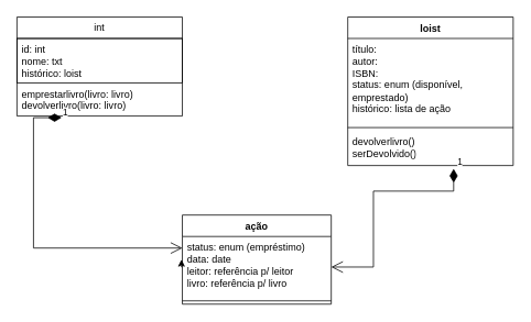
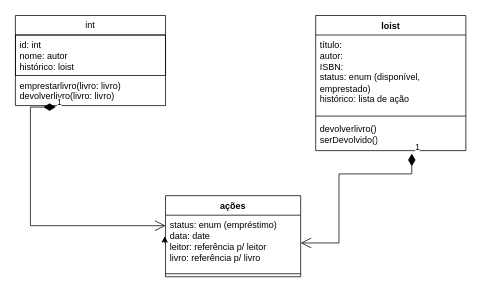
- <mxCell id="3" value="id: int&lt;br&gt;nome: txt&lt;br&gt;histórico: loist&lt;br&gt;" style="text;strokeColor=default;fillColor=none;align=left;verticalAlign=top;spacingLeft=4;spacingRight=4;overflow=hidden;rotatable=0;points=[[0,0.5],[1,0.5]];portConstraint=eastwest;whiteSpace=wrap;html=1;" vertex="1" parent="2"><mxGeometry y="26" width="200" height="54" as="geometry" /></mxCell>
+ <mxCell id="3" value="id: int&lt;br&gt;nome: autor&lt;br&gt;histórico: loist&lt;br&gt;" style="text;strokeColor=default;fillColor=none;align=left;verticalAlign=top;spacingLeft=4;spacingRight=4;overflow=hidden;rotatable=0;points=[[0,0.5],[1,0.5]];portConstraint=eastwest;whiteSpace=wrap;html=1;" vertex="1" parent="2"><mxGeometry y="26" width="200" height="54" as="geometry" /></mxCell>
- <mxCell id="5" value="ação" style="swimlane;fontStyle=1;align=center;verticalAlign=top;childLayout=stackLayout;horizontal=1;startSize=26;horizontalStack=0;resizeParent=1;resizeParentMax=0;resizeLast=0;collapsible=1;marginBottom=0;whiteSpace=wrap;html=1;" vertex="1" parent="1"><mxGeometry x="220" y="260" width="180" height="108" as="geometry" /></mxCell>
+ <mxCell id="5" value="ações" style="swimlane;fontStyle=1;align=center;verticalAlign=top;childLayout=stackLayout;horizontal=1;startSize=26;horizontalStack=0;resizeParent=1;resizeParentMax=0;resizeLast=0;collapsible=1;marginBottom=0;whiteSpace=wrap;html=1;" vertex="1" parent="1"><mxGeometry x="220" y="260" width="180" height="108" as="geometry" /></mxCell>
